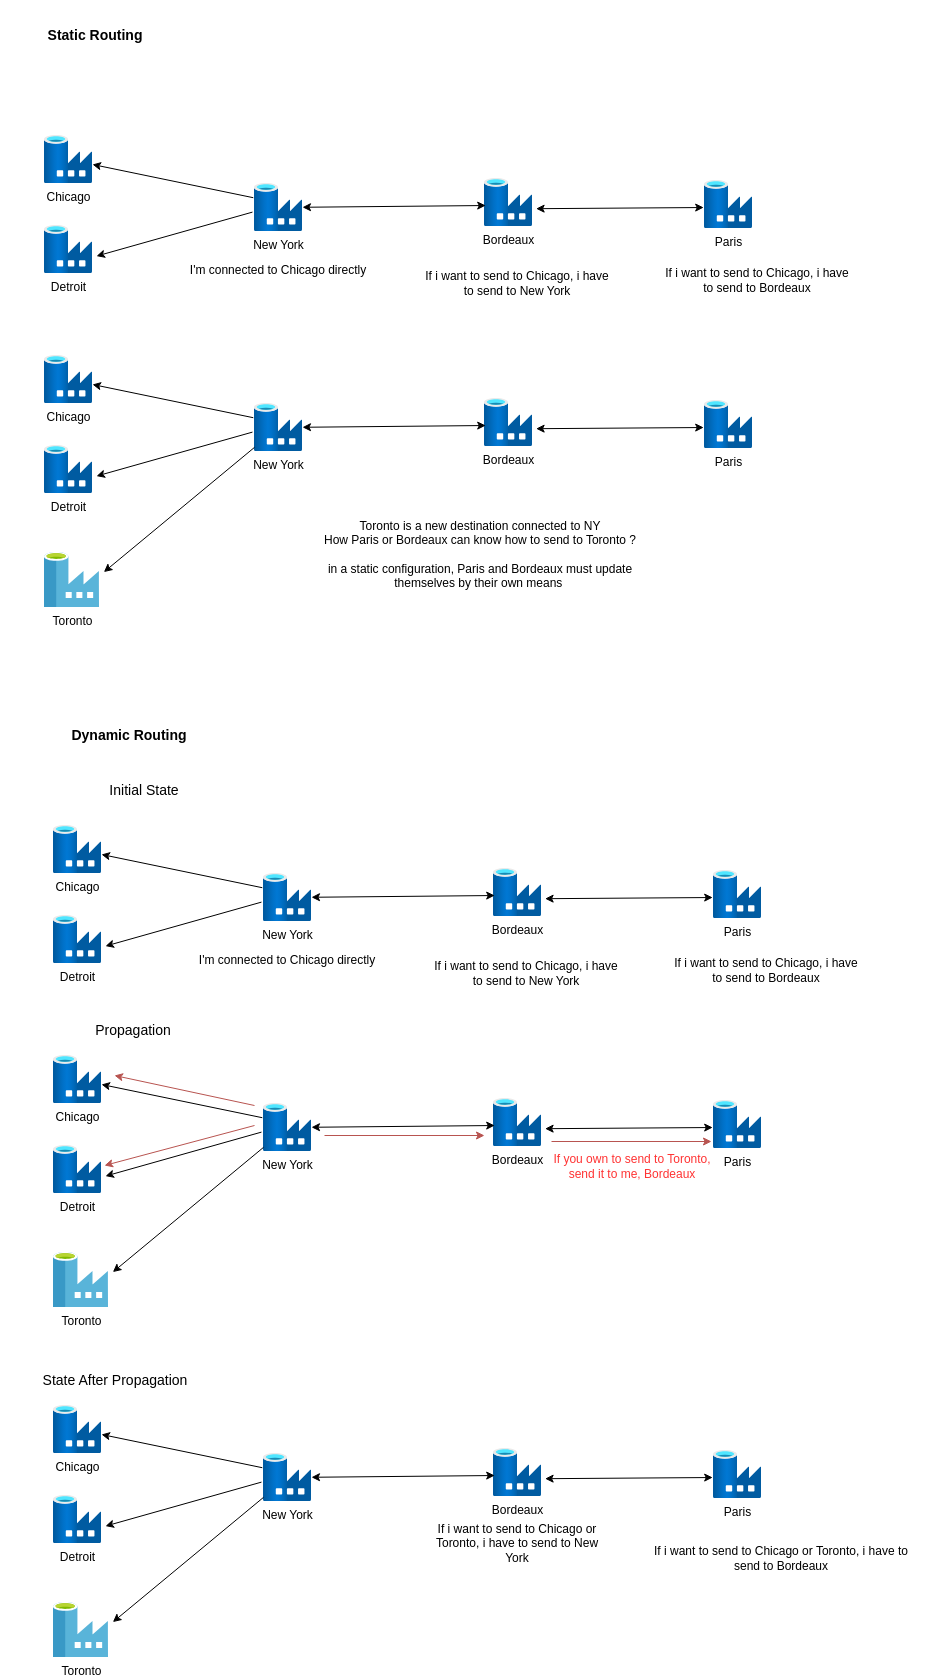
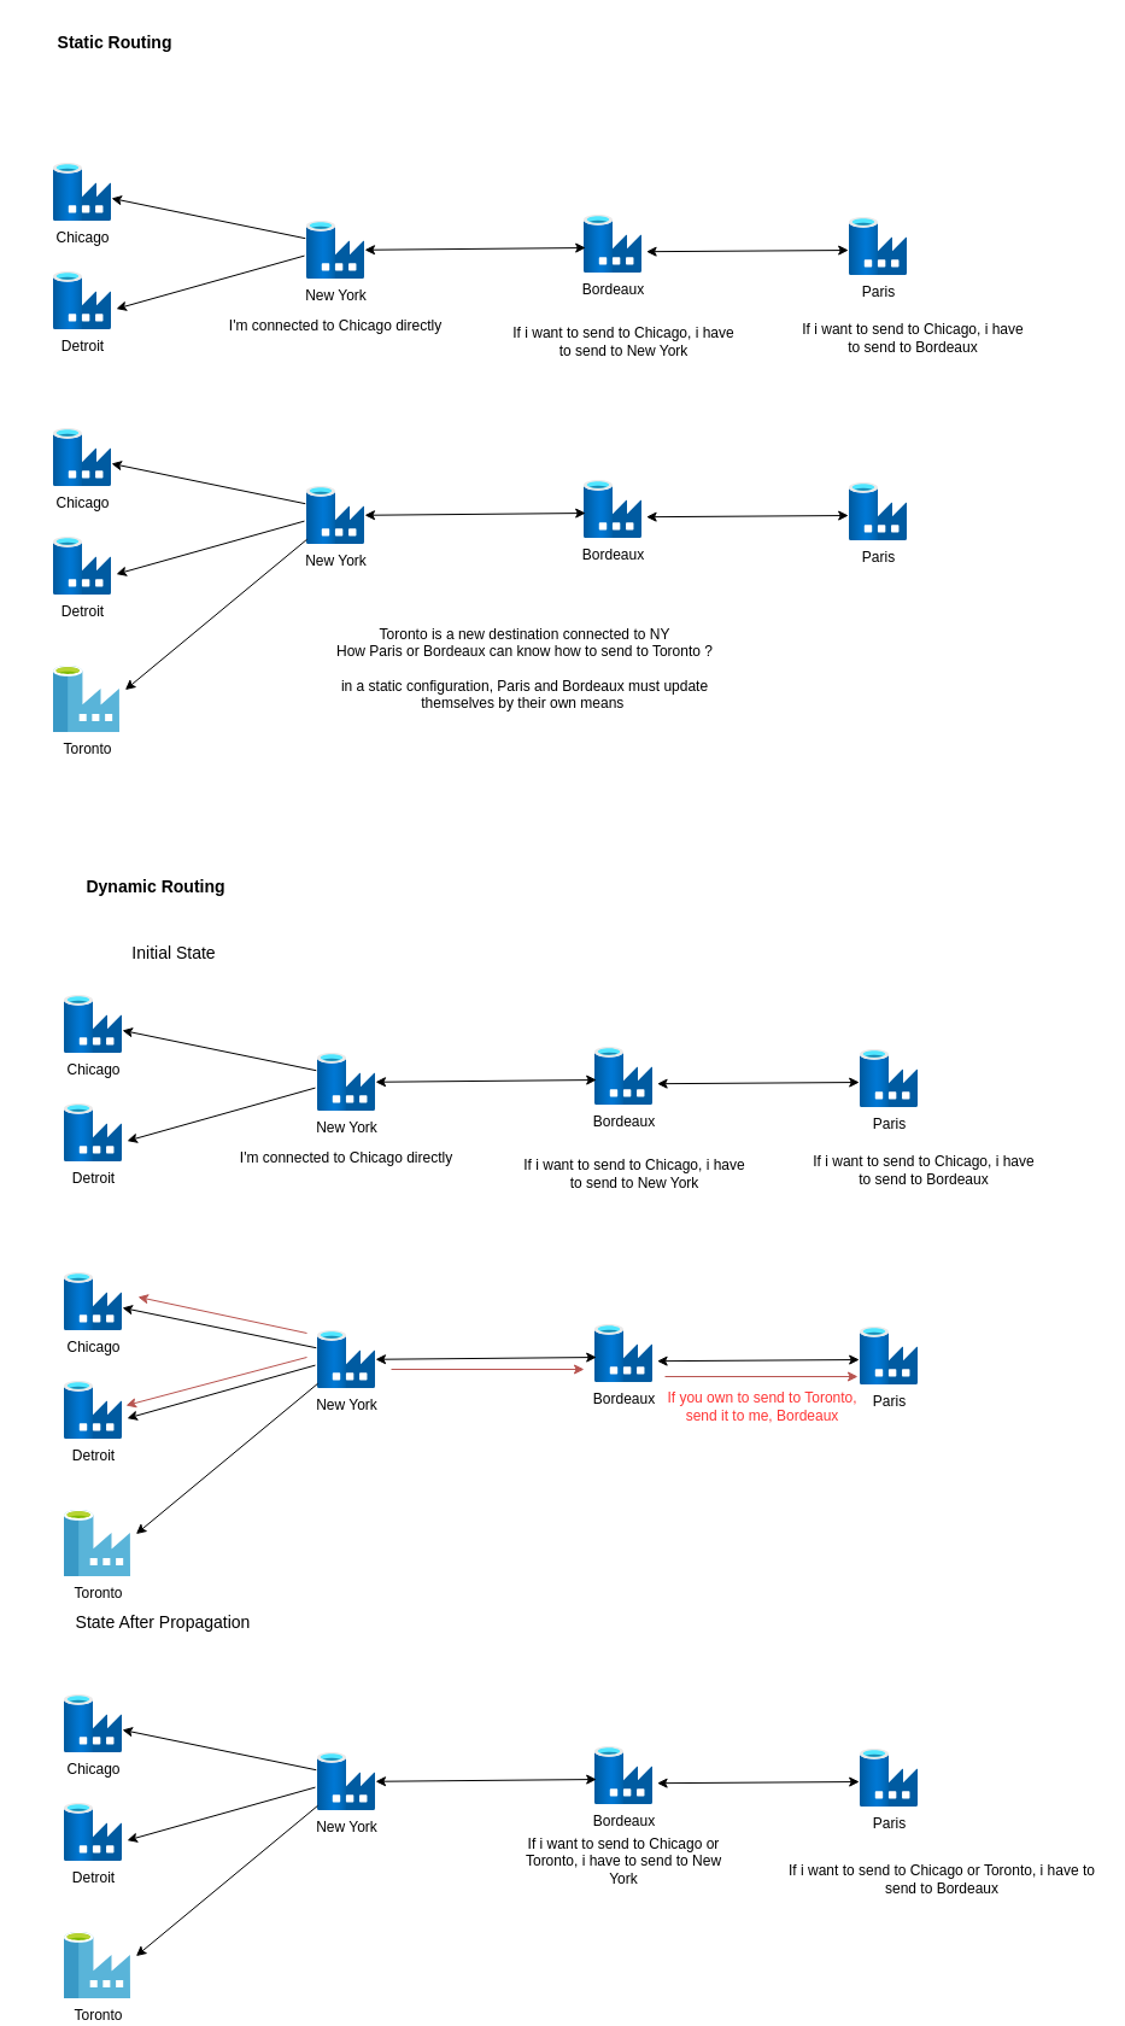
- <mxCell id="25" value="Toronto is a new destination connected to NY&lt;br&gt;How Paris or Bordeaux can know how to send to Toronto ?&lt;br&gt;&lt;br&gt;in a static configuration, Paris and Bordeaux must update themselves by their own means&amp;nbsp;" style="text;html=1;strokeColor=none;fillColor=none;align=center;verticalAlign=middle;whiteSpace=wrap;rounded=0;" vertex="1" parent="1"><mxGeometry x="305" y="515" width="350" height="77" as="geometry" /></mxCell>
+ <mxCell id="25" value="Toronto is a new destination connected to NY&lt;br&gt;How Paris or Bordeaux can know how to send to Toronto ?&lt;br&gt;&lt;br&gt;in a static configuration, Paris and Bordeaux must update themselves by their own means&amp;nbsp;" style="text;html=1;strokeColor=none;fillColor=none;align=center;verticalAlign=middle;whiteSpace=wrap;rounded=0;" vertex="1" parent="1"><mxGeometry x="260" y="515" width="350" height="77" as="geometry" /></mxCell>
- <mxCell id="68" value="Propagation" style="text;html=1;strokeColor=none;fillColor=none;align=center;verticalAlign=middle;whiteSpace=wrap;rounded=0;fontSize=14;" vertex="1" parent="1"><mxGeometry x="53" y="1015" width="160" height="30" as="geometry" /></mxCell>
- <mxCell id="67" value="State After Propagation" style="text;html=1;strokeColor=none;fillColor=none;align=center;verticalAlign=middle;whiteSpace=wrap;rounded=0;fontSize=14;" vertex="1" parent="1"><mxGeometry x="35" y="1365" width="160" height="30" as="geometry" /></mxCell>
+ <mxCell id="67" value="State After Propagation" style="text;html=1;strokeColor=none;fillColor=none;align=center;verticalAlign=middle;whiteSpace=wrap;rounded=0;fontSize=14;" vertex="1" parent="1"><mxGeometry x="55" y="1330" width="160" height="30" as="geometry" /></mxCell>
